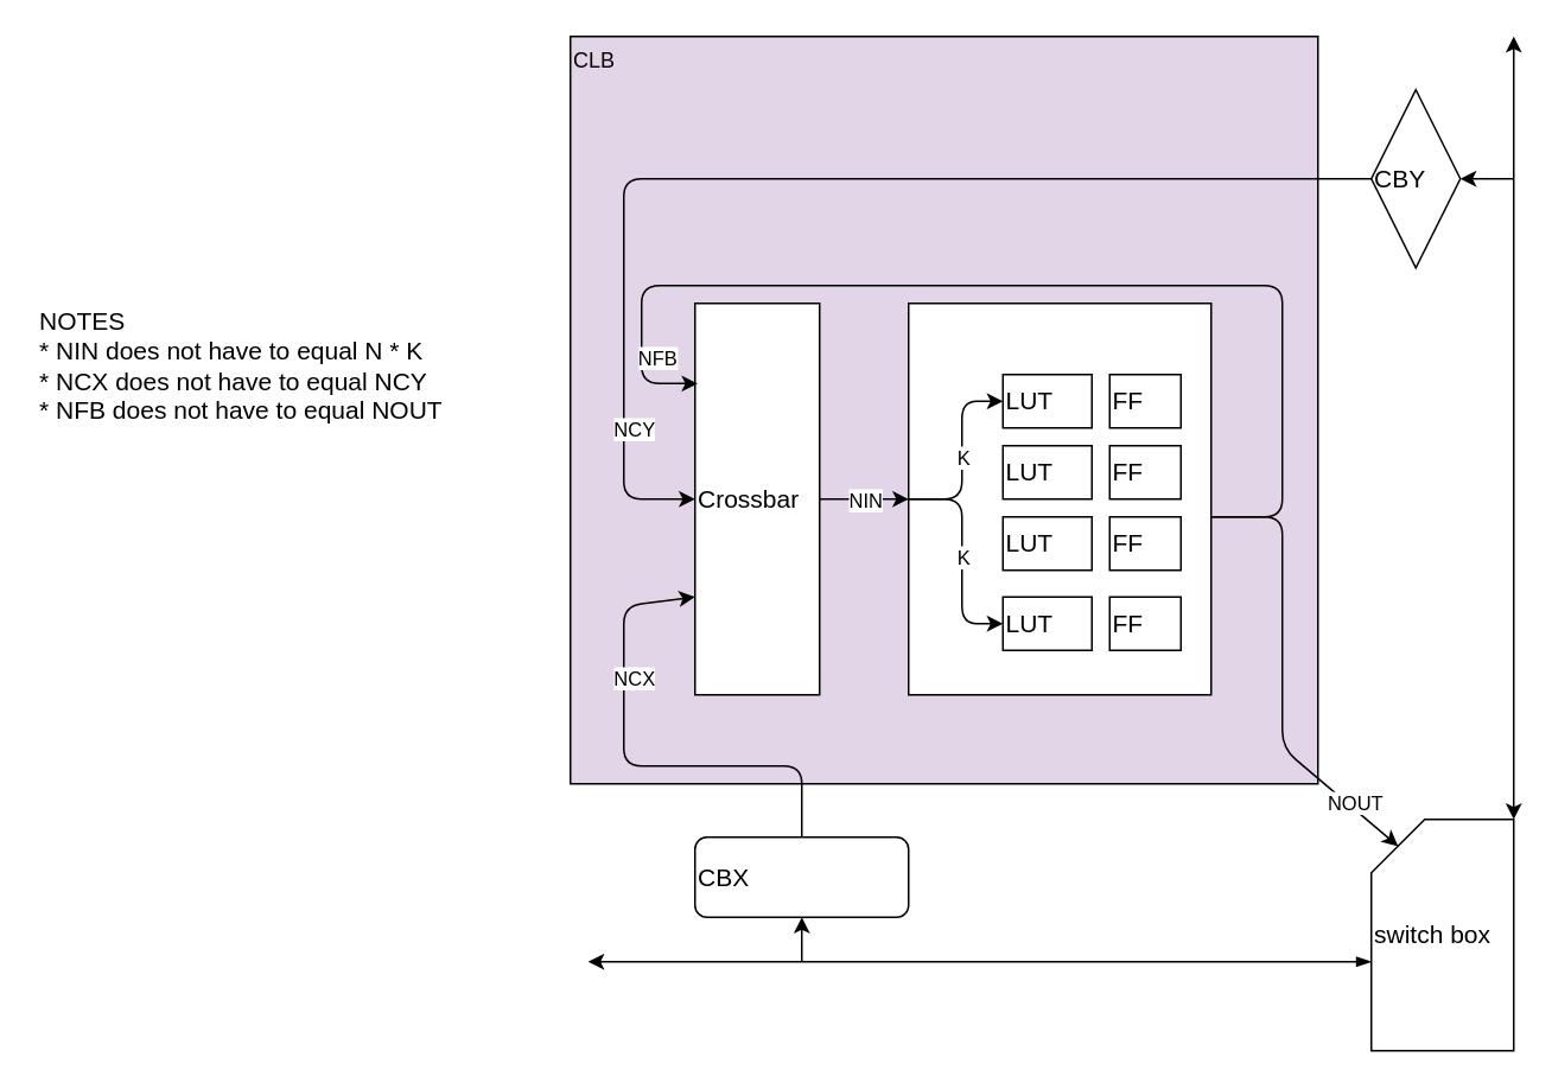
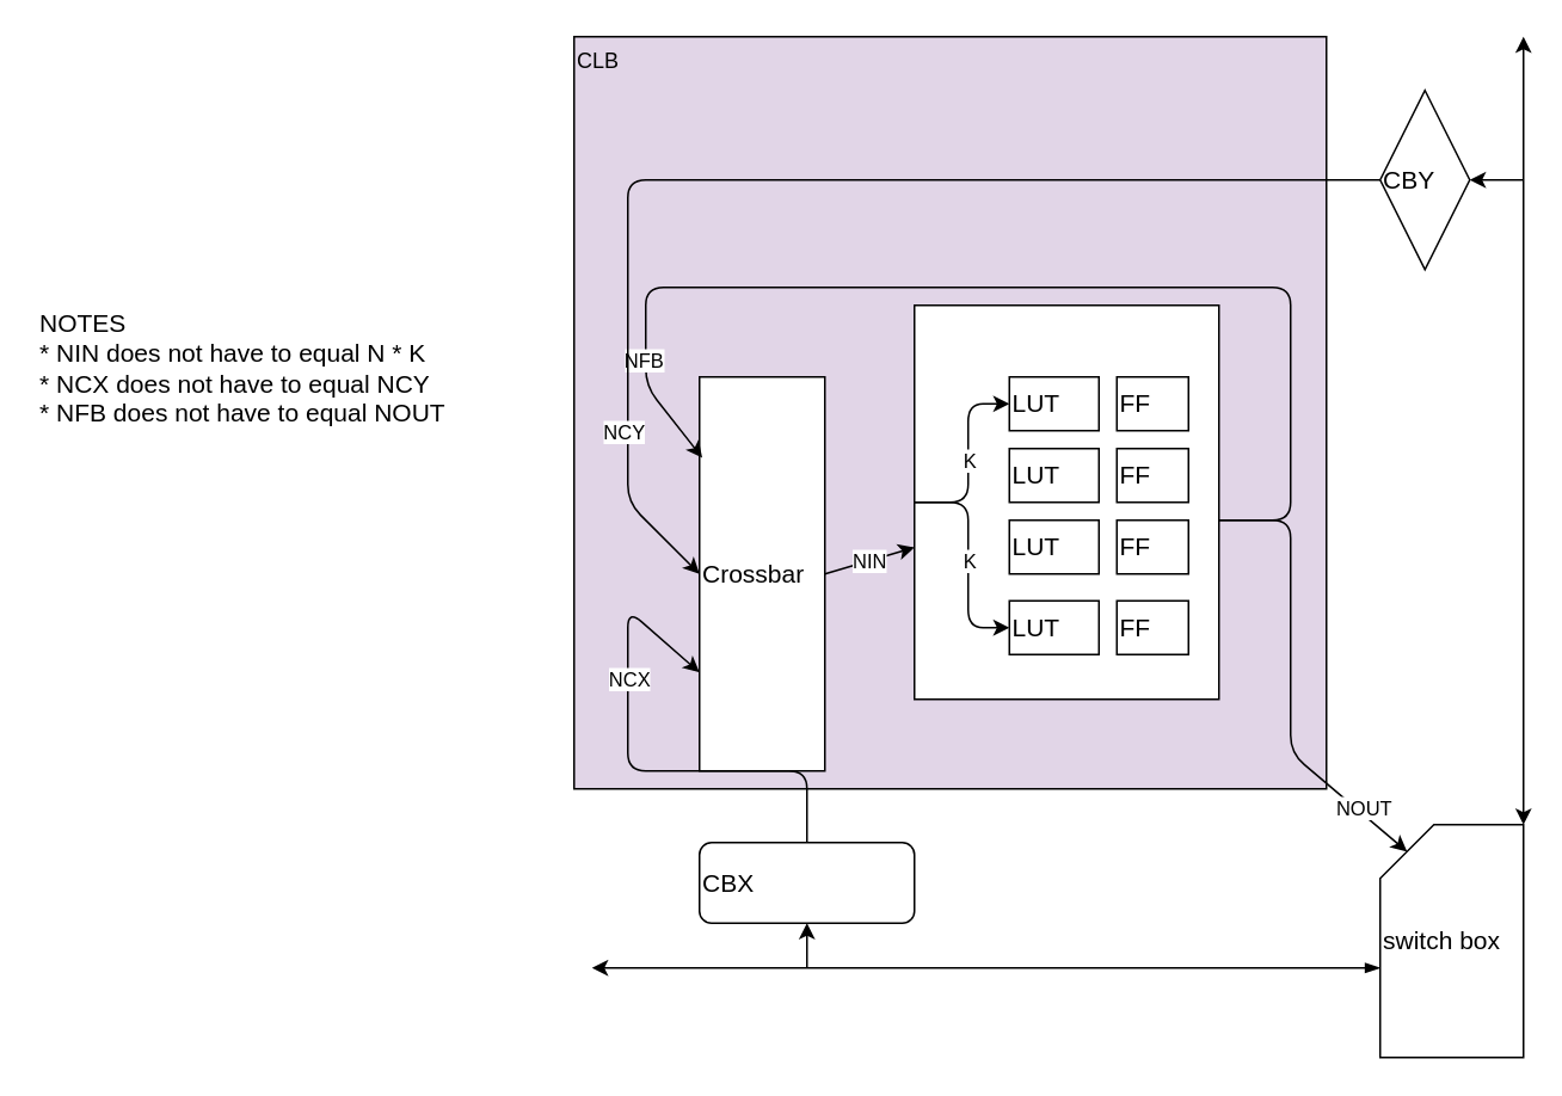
- <mxCell id="6" value="Crossbar" style="rounded=0;whiteSpace=wrap;html=1;fontSize=14;align=left;verticalAlign=middle;" vertex="1" parent="1"><mxGeometry x="390" y="170" width="70" height="220" as="geometry" /></mxCell>
+ <mxCell id="6" value="Crossbar" style="rounded=0;whiteSpace=wrap;html=1;fontSize=14;align=left;verticalAlign=middle;" vertex="1" parent="1"><mxGeometry x="390" y="210" width="70" height="220" as="geometry" /></mxCell>
